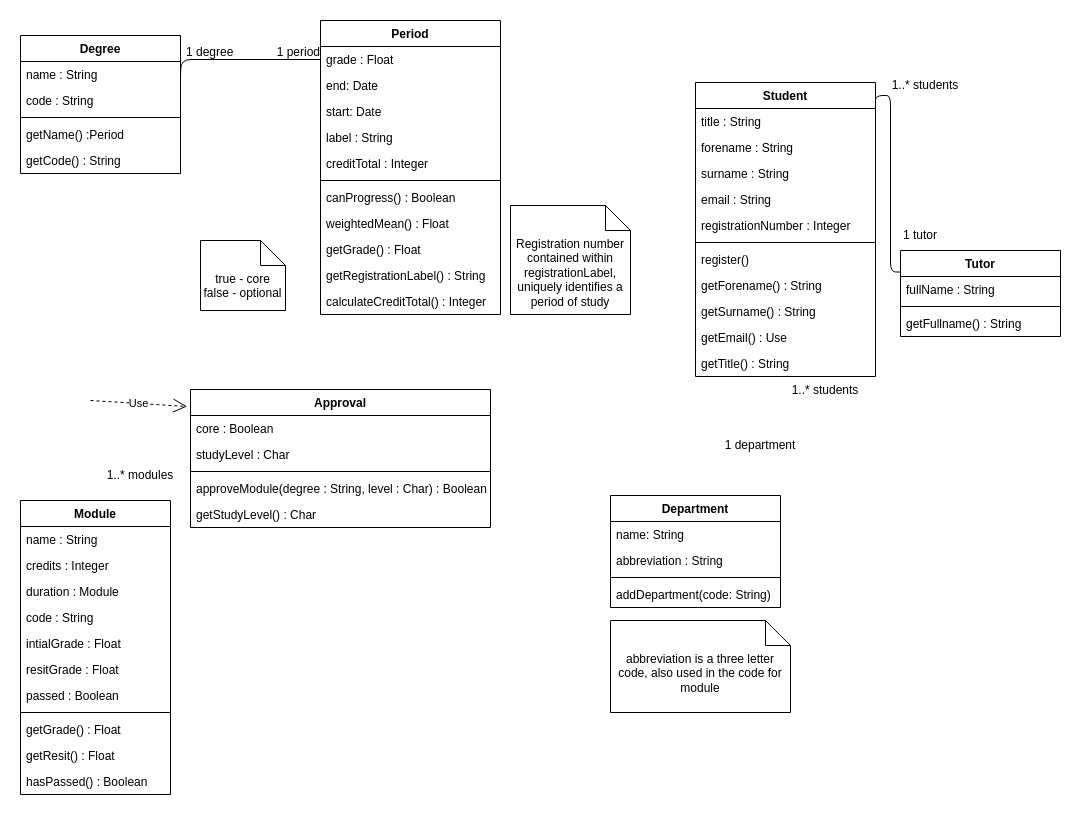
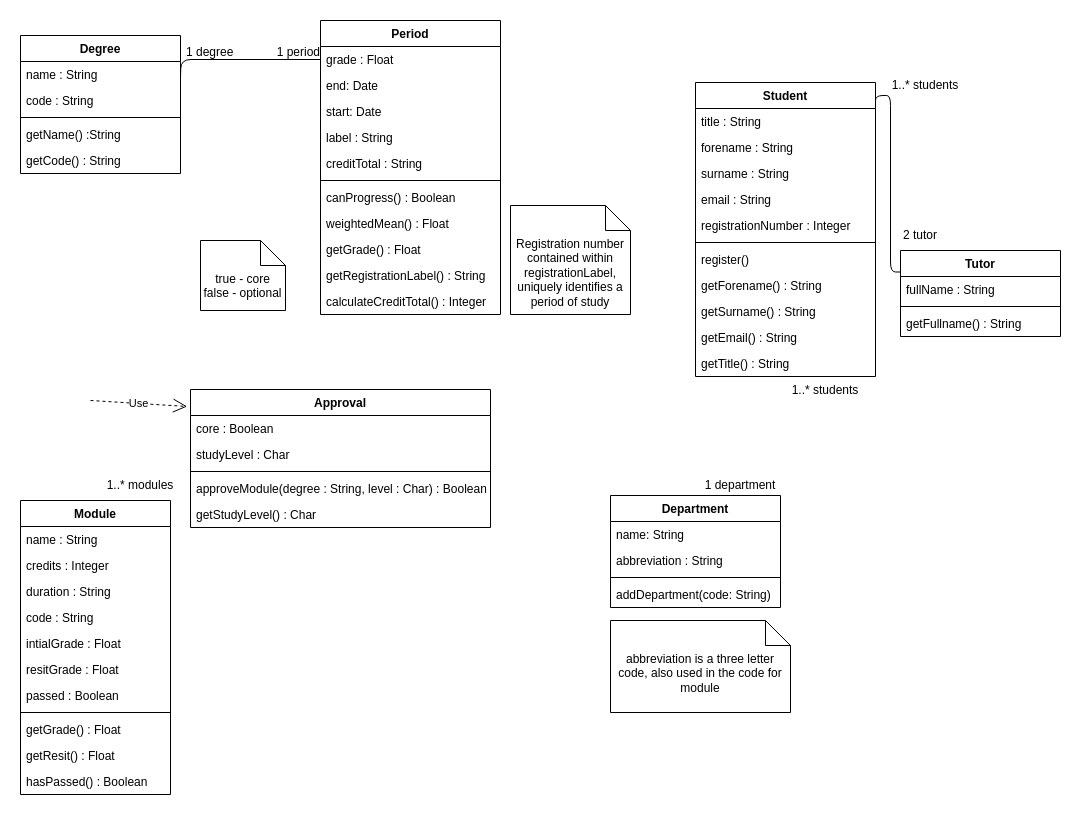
- <mxCell id="6" value="getName() :Period" style="text;strokeColor=none;fillColor=none;align=left;verticalAlign=top;spacingLeft=4;spacingRight=4;overflow=hidden;rotatable=0;points=[[0,0.5],[1,0.5]];portConstraint=eastwest;" parent="2" vertex="1"><mxGeometry y="86" width="160" height="26" as="geometry" /></mxCell>
+ <mxCell id="6" value="getName() :String" style="text;strokeColor=none;fillColor=none;align=left;verticalAlign=top;spacingLeft=4;spacingRight=4;overflow=hidden;rotatable=0;points=[[0,0.5],[1,0.5]];portConstraint=eastwest;" parent="2" vertex="1"><mxGeometry y="86" width="160" height="26" as="geometry" /></mxCell>
- <mxCell id="51" value="creditTotal : Integer" style="text;strokeColor=none;fillColor=none;align=left;verticalAlign=top;spacingLeft=4;spacingRight=4;overflow=hidden;rotatable=0;points=[[0,0.5],[1,0.5]];portConstraint=eastwest;fontSize=12;" parent="46" vertex="1"><mxGeometry y="130" width="180" height="26" as="geometry" /></mxCell>
+ <mxCell id="51" value="creditTotal : String" style="text;strokeColor=none;fillColor=none;align=left;verticalAlign=top;spacingLeft=4;spacingRight=4;overflow=hidden;rotatable=0;points=[[0,0.5],[1,0.5]];portConstraint=eastwest;fontSize=12;" parent="46" vertex="1"><mxGeometry y="130" width="180" height="26" as="geometry" /></mxCell>
- <mxCell id="67" value="1 tutor" style="text;html=1;strokeColor=none;fillColor=none;align=center;verticalAlign=middle;whiteSpace=wrap;rounded=0;fontSize=12;" parent="1" vertex="1"><mxGeometry x="900" y="220" width="40" height="30" as="geometry" /></mxCell>
+ <mxCell id="67" value="2 tutor" style="text;html=1;strokeColor=none;fillColor=none;align=center;verticalAlign=middle;whiteSpace=wrap;rounded=0;fontSize=12;" parent="1" vertex="1"><mxGeometry x="900" y="220" width="40" height="30" as="geometry" /></mxCell>
- <mxCell id="30" value="getEmail() : Use" style="text;strokeColor=none;fillColor=none;align=left;verticalAlign=top;spacingLeft=4;spacingRight=4;overflow=hidden;rotatable=0;points=[[0,0.5],[1,0.5]];portConstraint=eastwest;fontSize=12;" parent="20" vertex="1"><mxGeometry y="242" width="180" height="26" as="geometry" /></mxCell>
+ <mxCell id="30" value="getEmail() : String" style="text;strokeColor=none;fillColor=none;align=left;verticalAlign=top;spacingLeft=4;spacingRight=4;overflow=hidden;rotatable=0;points=[[0,0.5],[1,0.5]];portConstraint=eastwest;fontSize=12;" parent="20" vertex="1"><mxGeometry y="242" width="180" height="26" as="geometry" /></mxCell>
- <mxCell id="45" value="1 department" style="text;html=1;strokeColor=none;fillColor=none;align=center;verticalAlign=middle;whiteSpace=wrap;rounded=0;" parent="1" vertex="1"><mxGeometry x="690" y="435" width="140" height="20" as="geometry" /></mxCell>
+ <mxCell id="45" value="1 department" style="text;html=1;strokeColor=none;fillColor=none;align=center;verticalAlign=middle;whiteSpace=wrap;rounded=0;" parent="1" vertex="1"><mxGeometry x="670" y="475" width="140" height="20" as="geometry" /></mxCell>
- <mxCell id="38" value="1..* modules" style="text;html=1;strokeColor=none;fillColor=none;align=center;verticalAlign=middle;whiteSpace=wrap;rounded=0;" parent="1" vertex="1"><mxGeometry x="100" y="465" width="80" height="20" as="geometry" /></mxCell>
+ <mxCell id="38" value="1..* modules" style="text;html=1;strokeColor=none;fillColor=none;align=center;verticalAlign=middle;whiteSpace=wrap;rounded=0;" parent="1" vertex="1"><mxGeometry x="100" y="475" width="80" height="20" as="geometry" /></mxCell>
- <mxCell id="11" value="duration : Module" style="text;strokeColor=none;fillColor=none;align=left;verticalAlign=top;spacingLeft=4;spacingRight=4;overflow=hidden;rotatable=0;points=[[0,0.5],[1,0.5]];portConstraint=eastwest;" parent="8" vertex="1"><mxGeometry y="78" width="150" height="26" as="geometry" /></mxCell>
+ <mxCell id="11" value="duration : String" style="text;strokeColor=none;fillColor=none;align=left;verticalAlign=top;spacingLeft=4;spacingRight=4;overflow=hidden;rotatable=0;points=[[0,0.5],[1,0.5]];portConstraint=eastwest;" parent="8" vertex="1"><mxGeometry y="78" width="150" height="26" as="geometry" /></mxCell>
